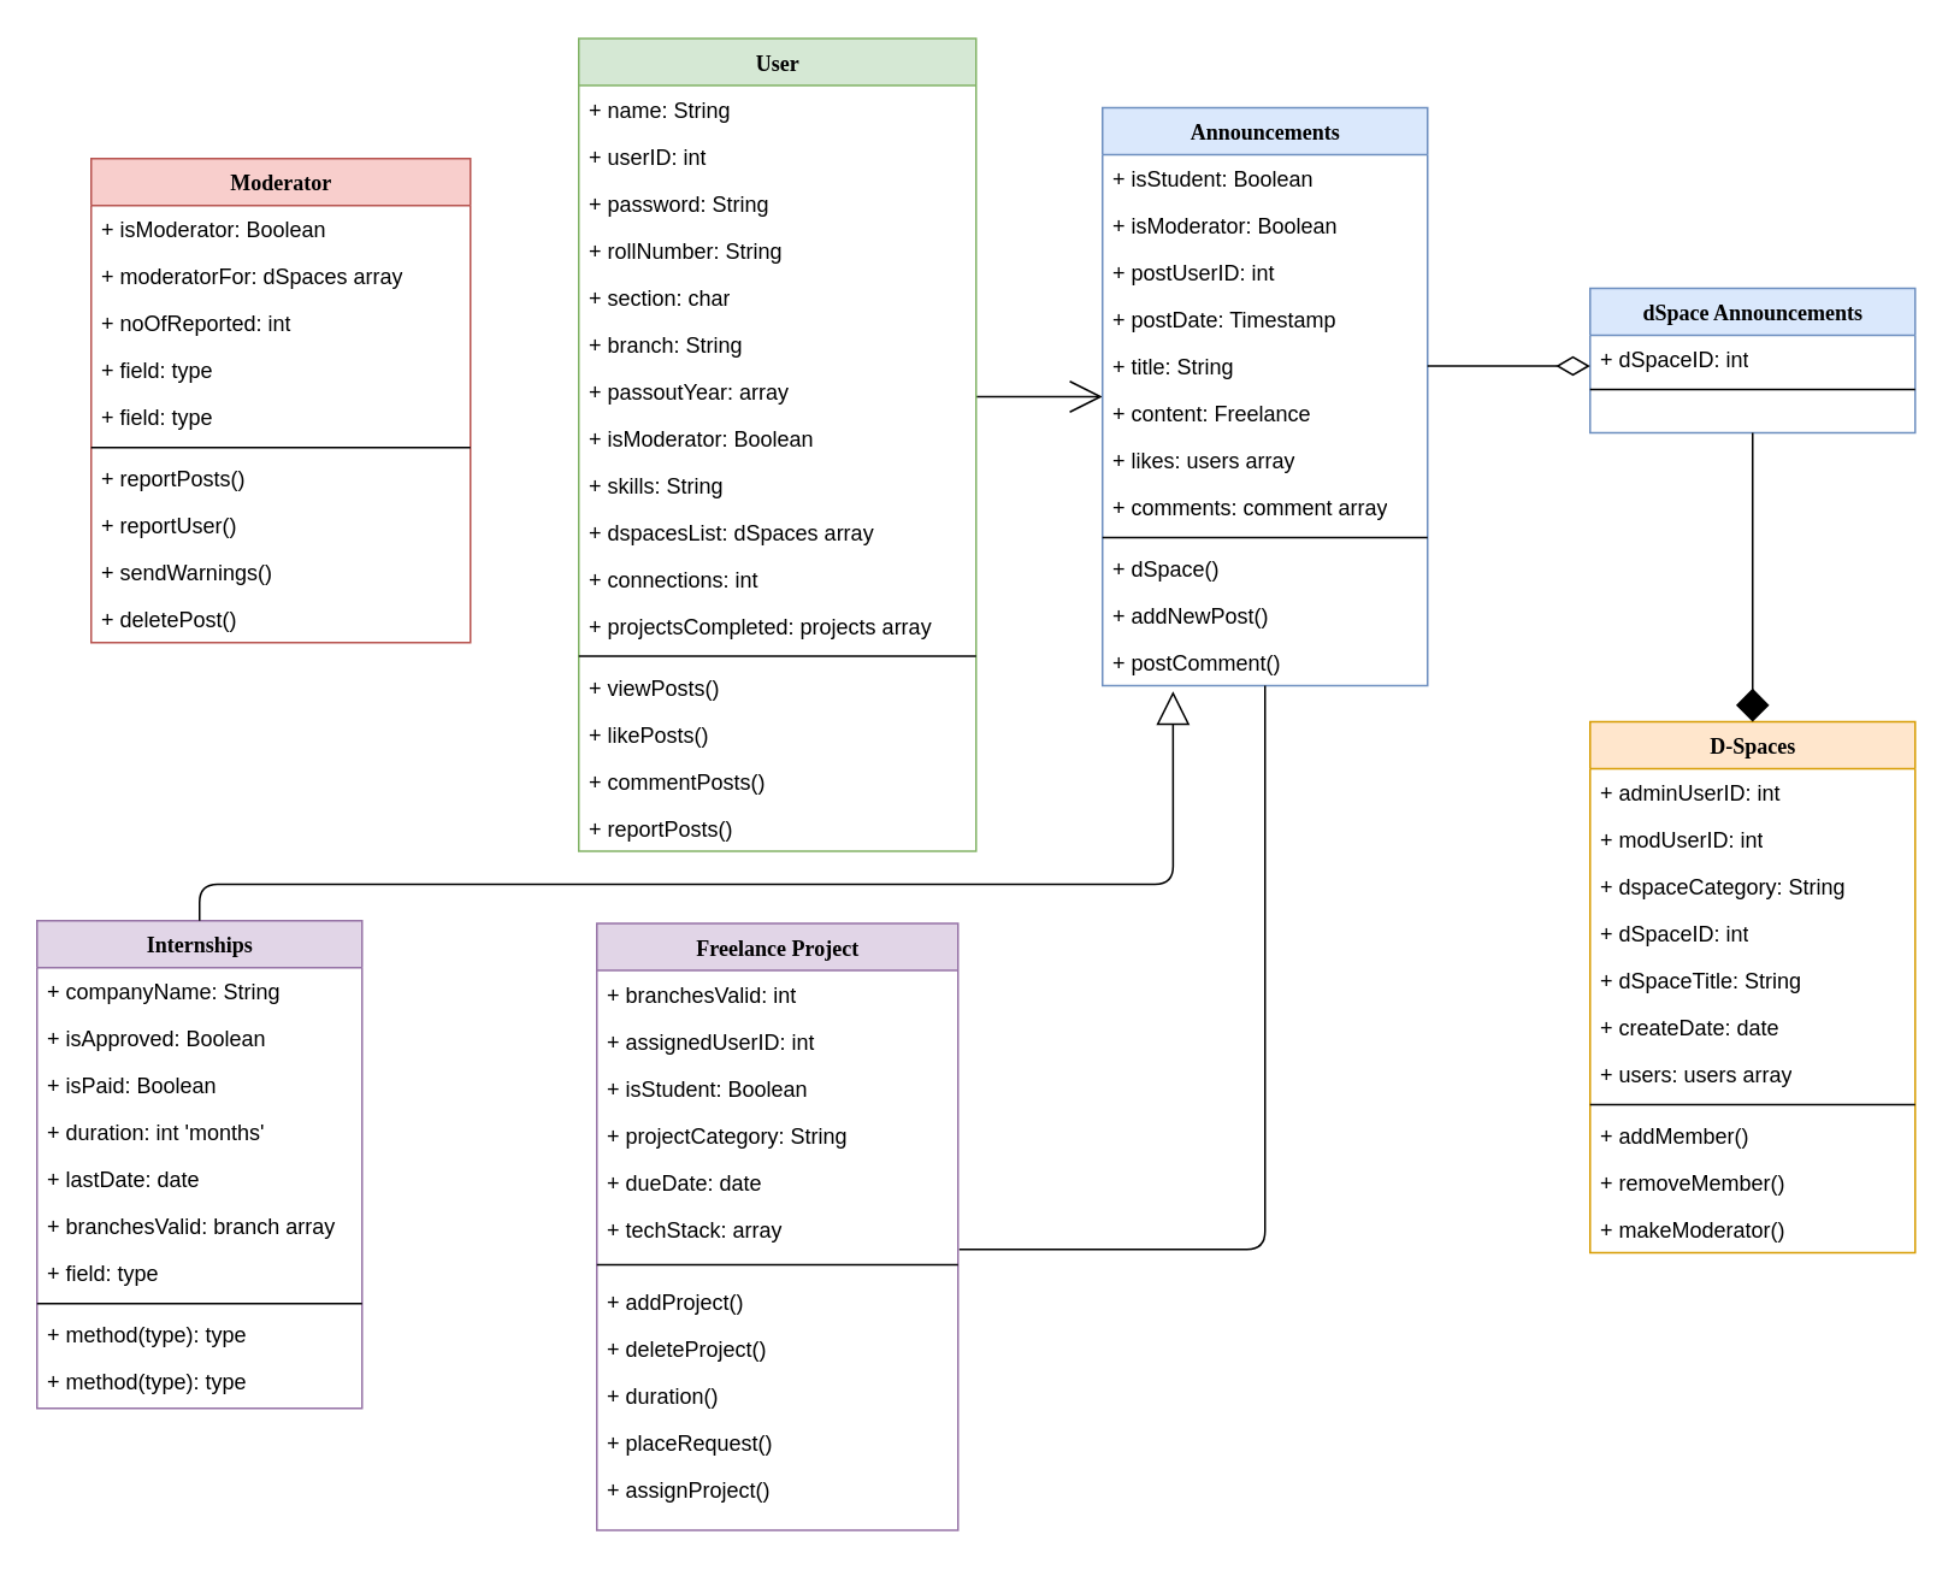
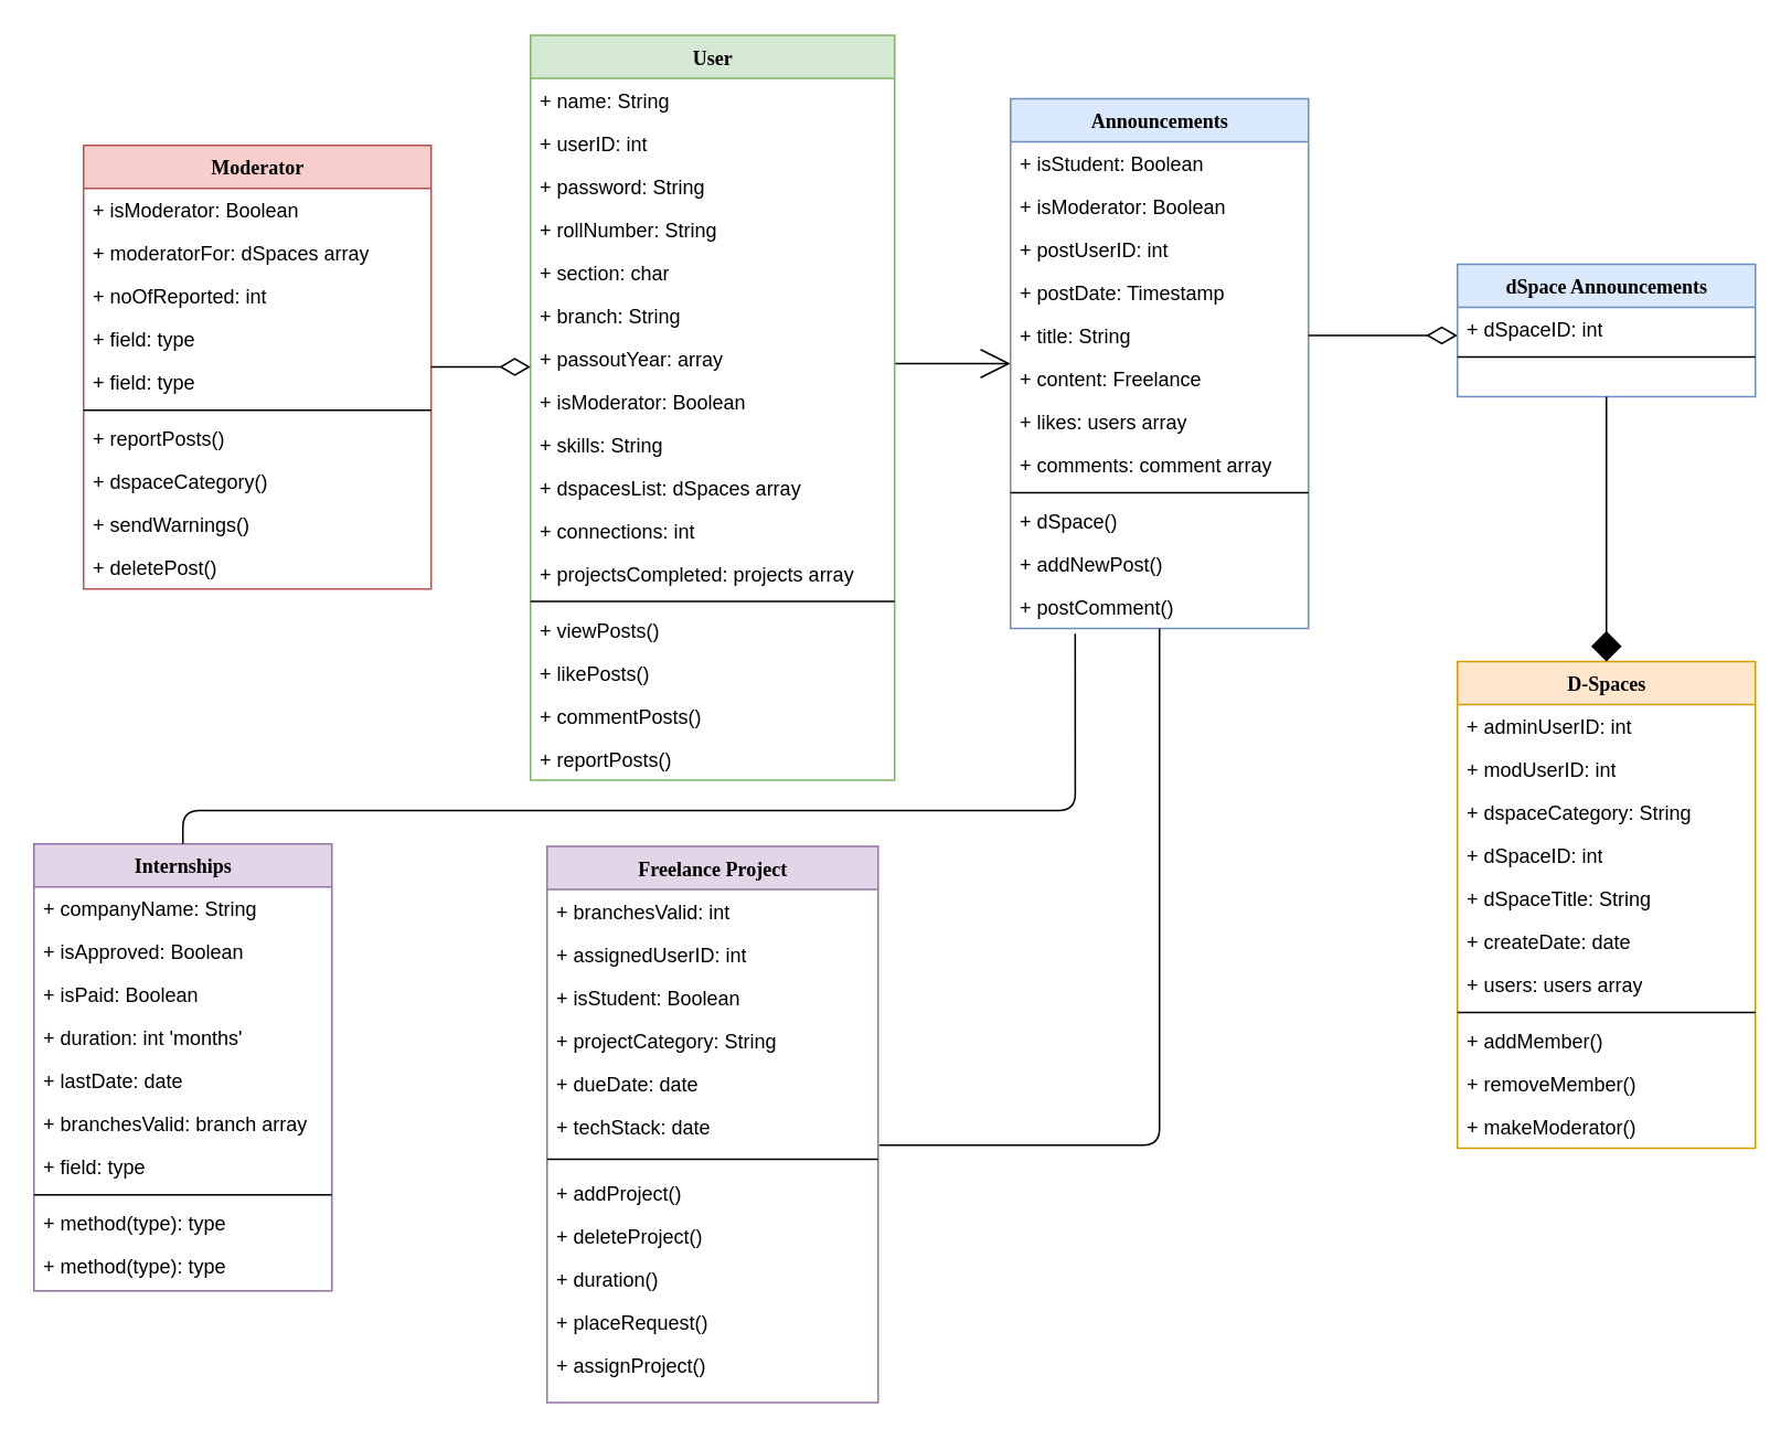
+ <mxCell id="82" style="edgeStyle=elbowEdgeStyle;html=1;labelBackgroundColor=none;startFill=0;startSize=8;endArrow=diamondThin;endFill=0;endSize=16;fontFamily=Verdana;fontSize=12;elbow=vertical;" parent="1" source="2" target="14" edge="1"><mxGeometry relative="1" as="geometry"><mxPoint x="240" y="268.882" as="sourcePoint" /></mxGeometry></mxCell>
- <mxCell id="10" value="+ reportUser()" style="text;html=1;strokeColor=none;fillColor=none;align=left;verticalAlign=top;spacingLeft=4;spacingRight=4;whiteSpace=wrap;overflow=hidden;rotatable=0;points=[[0,0.5],[1,0.5]];portConstraint=eastwest;" vertex="1" parent="2"><mxGeometry y="190" width="210" height="26" as="geometry" /></mxCell>
+ <mxCell id="10" value="+ dspaceCategory()" style="text;html=1;strokeColor=none;fillColor=none;align=left;verticalAlign=top;spacingLeft=4;spacingRight=4;whiteSpace=wrap;overflow=hidden;rotatable=0;points=[[0,0.5],[1,0.5]];portConstraint=eastwest;" vertex="1" parent="2"><mxGeometry y="190" width="210" height="26" as="geometry" /></mxCell>
- <mxCell id="88" style="html=1;labelBackgroundColor=none;startFill=0;startSize=8;endArrow=block;endFill=0;endSize=16;fontFamily=Verdana;fontSize=12;exitX=0.5;exitY=0;exitDx=0;exitDy=0;entryX=0.217;entryY=1.121;entryDx=0;entryDy=0;entryPerimeter=0;edgeStyle=orthogonalEdgeStyle;" edge="1" parent="1" source="45" target="44"><mxGeometry relative="1" as="geometry"><Array as="points"><mxPoint x="110" y="489" /><mxPoint x="649" y="489" /></Array><mxPoint x="838.821" y="490.76" as="sourcePoint" /><mxPoint x="787" y="383" as="targetPoint" /></mxGeometry></mxCell>
+ <mxCell id="88" style="html=1;labelBackgroundColor=none;startFill=0;startSize=8;endArrow=none;endFill=0;endSize=16;fontFamily=Verdana;fontSize=12;exitX=0.5;exitY=0;exitDx=0;exitDy=0;entryX=0.217;entryY=1.121;entryDx=0;entryDy=0;entryPerimeter=0;edgeStyle=orthogonalEdgeStyle;" edge="1" parent="1" source="45" target="44"><mxGeometry relative="1" as="geometry"><Array as="points"><mxPoint x="110" y="489" /><mxPoint x="649" y="489" /></Array><mxPoint x="838.821" y="490.76" as="sourcePoint" /><mxPoint x="787" y="383" as="targetPoint" /></mxGeometry></mxCell>
- <mxCell id="75" value="+ techStack: array" style="text;html=1;strokeColor=none;fillColor=none;align=left;verticalAlign=top;spacingLeft=4;spacingRight=4;whiteSpace=wrap;overflow=hidden;rotatable=0;points=[[0,0.5],[1,0.5]];portConstraint=eastwest;" vertex="1" parent="69"><mxGeometry y="156" width="200" height="26" as="geometry" /></mxCell>
+ <mxCell id="75" value="+ techStack: date" style="text;html=1;strokeColor=none;fillColor=none;align=left;verticalAlign=top;spacingLeft=4;spacingRight=4;whiteSpace=wrap;overflow=hidden;rotatable=0;points=[[0,0.5],[1,0.5]];portConstraint=eastwest;" vertex="1" parent="69"><mxGeometry y="156" width="200" height="26" as="geometry" /></mxCell>
